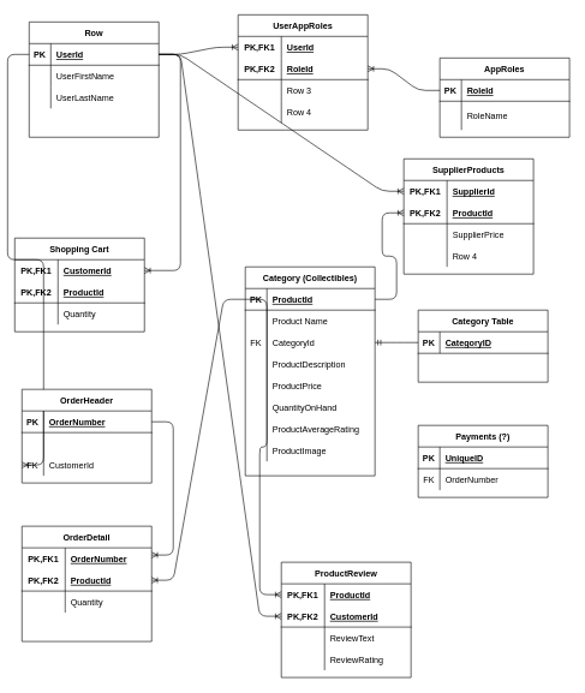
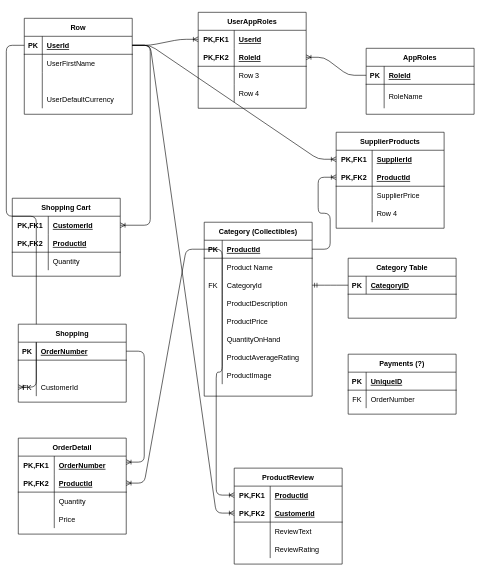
- <mxCell id="36" value="UserLastName" style="shape=partialRectangle;connectable=0;fillColor=none;top=0;left=0;bottom=0;right=0;align=left;spacingLeft=6;overflow=hidden;" vertex="1" parent="34"><mxGeometry x="30" width="150" height="30" as="geometry" /></mxCell>
+ <mxCell id="39" value="UserDefaultCurrency" style="shape=partialRectangle;connectable=0;fillColor=none;top=0;left=0;bottom=0;right=0;align=left;spacingLeft=6;overflow=hidden;" vertex="1" parent="37"><mxGeometry x="30" width="150" height="30" as="geometry" /></mxCell>
- <mxCell id="118" value="OrderHeader" style="shape=table;startSize=30;container=1;collapsible=1;childLayout=tableLayout;fixedRows=1;rowLines=0;fontStyle=1;align=center;resizeLast=1;" vertex="1" parent="1"><mxGeometry x="30" y="540" width="180" height="130" as="geometry" /></mxCell>
+ <mxCell id="118" value="Shopping" style="shape=table;startSize=30;container=1;collapsible=1;childLayout=tableLayout;fixedRows=1;rowLines=0;fontStyle=1;align=center;resizeLast=1;" vertex="1" parent="1"><mxGeometry x="30" y="540" width="180" height="130" as="geometry" /></mxCell>
+ <mxCell id="139" value="Price" style="shape=partialRectangle;connectable=0;fillColor=none;top=0;left=0;bottom=0;right=0;align=left;spacingLeft=6;overflow=hidden;" vertex="1" parent="137"><mxGeometry x="60" width="120" height="30" as="geometry" /></mxCell>
